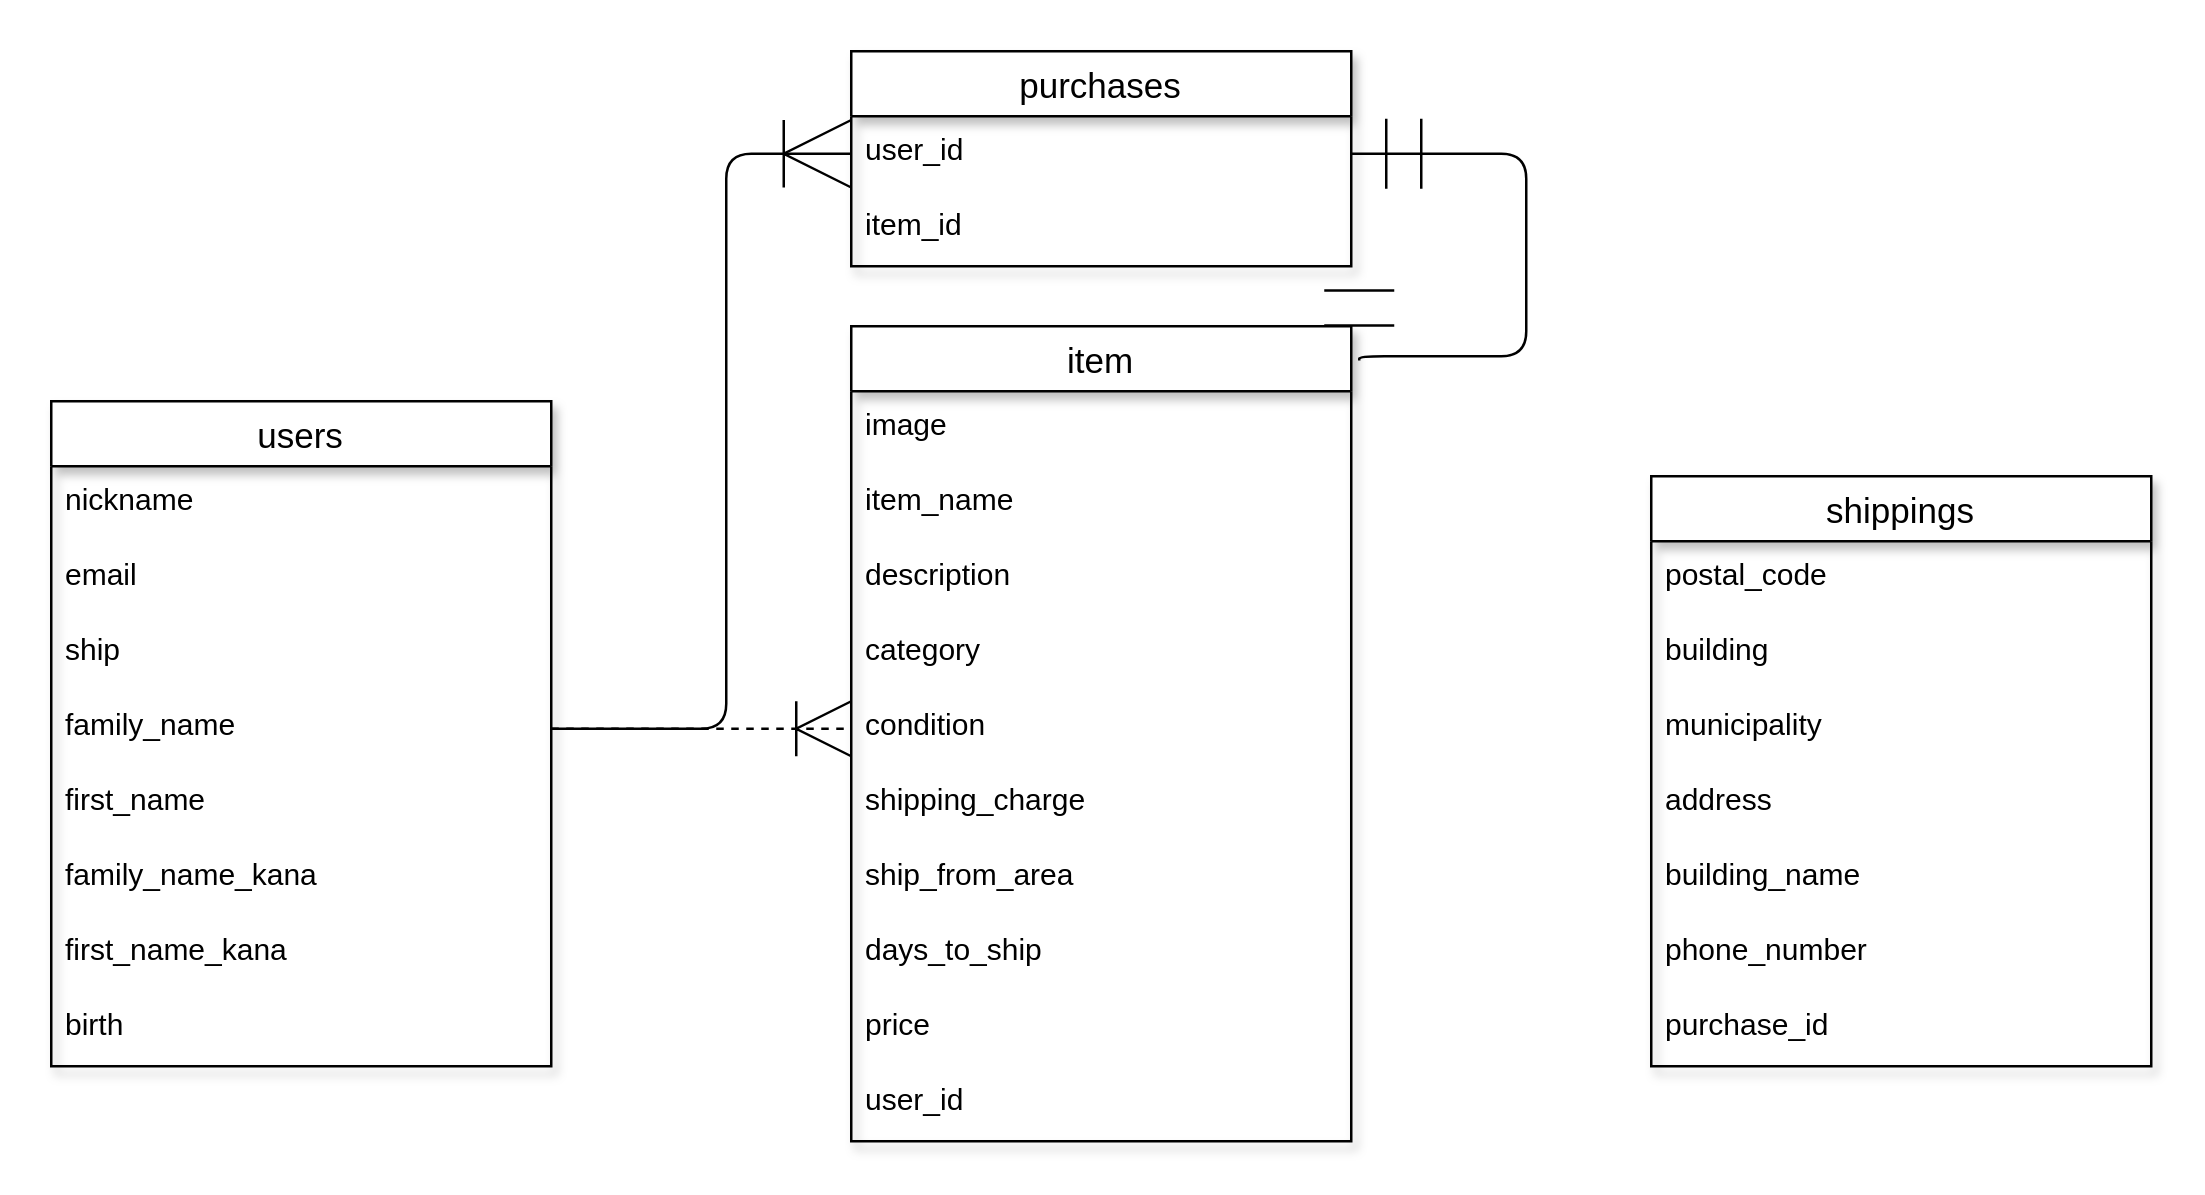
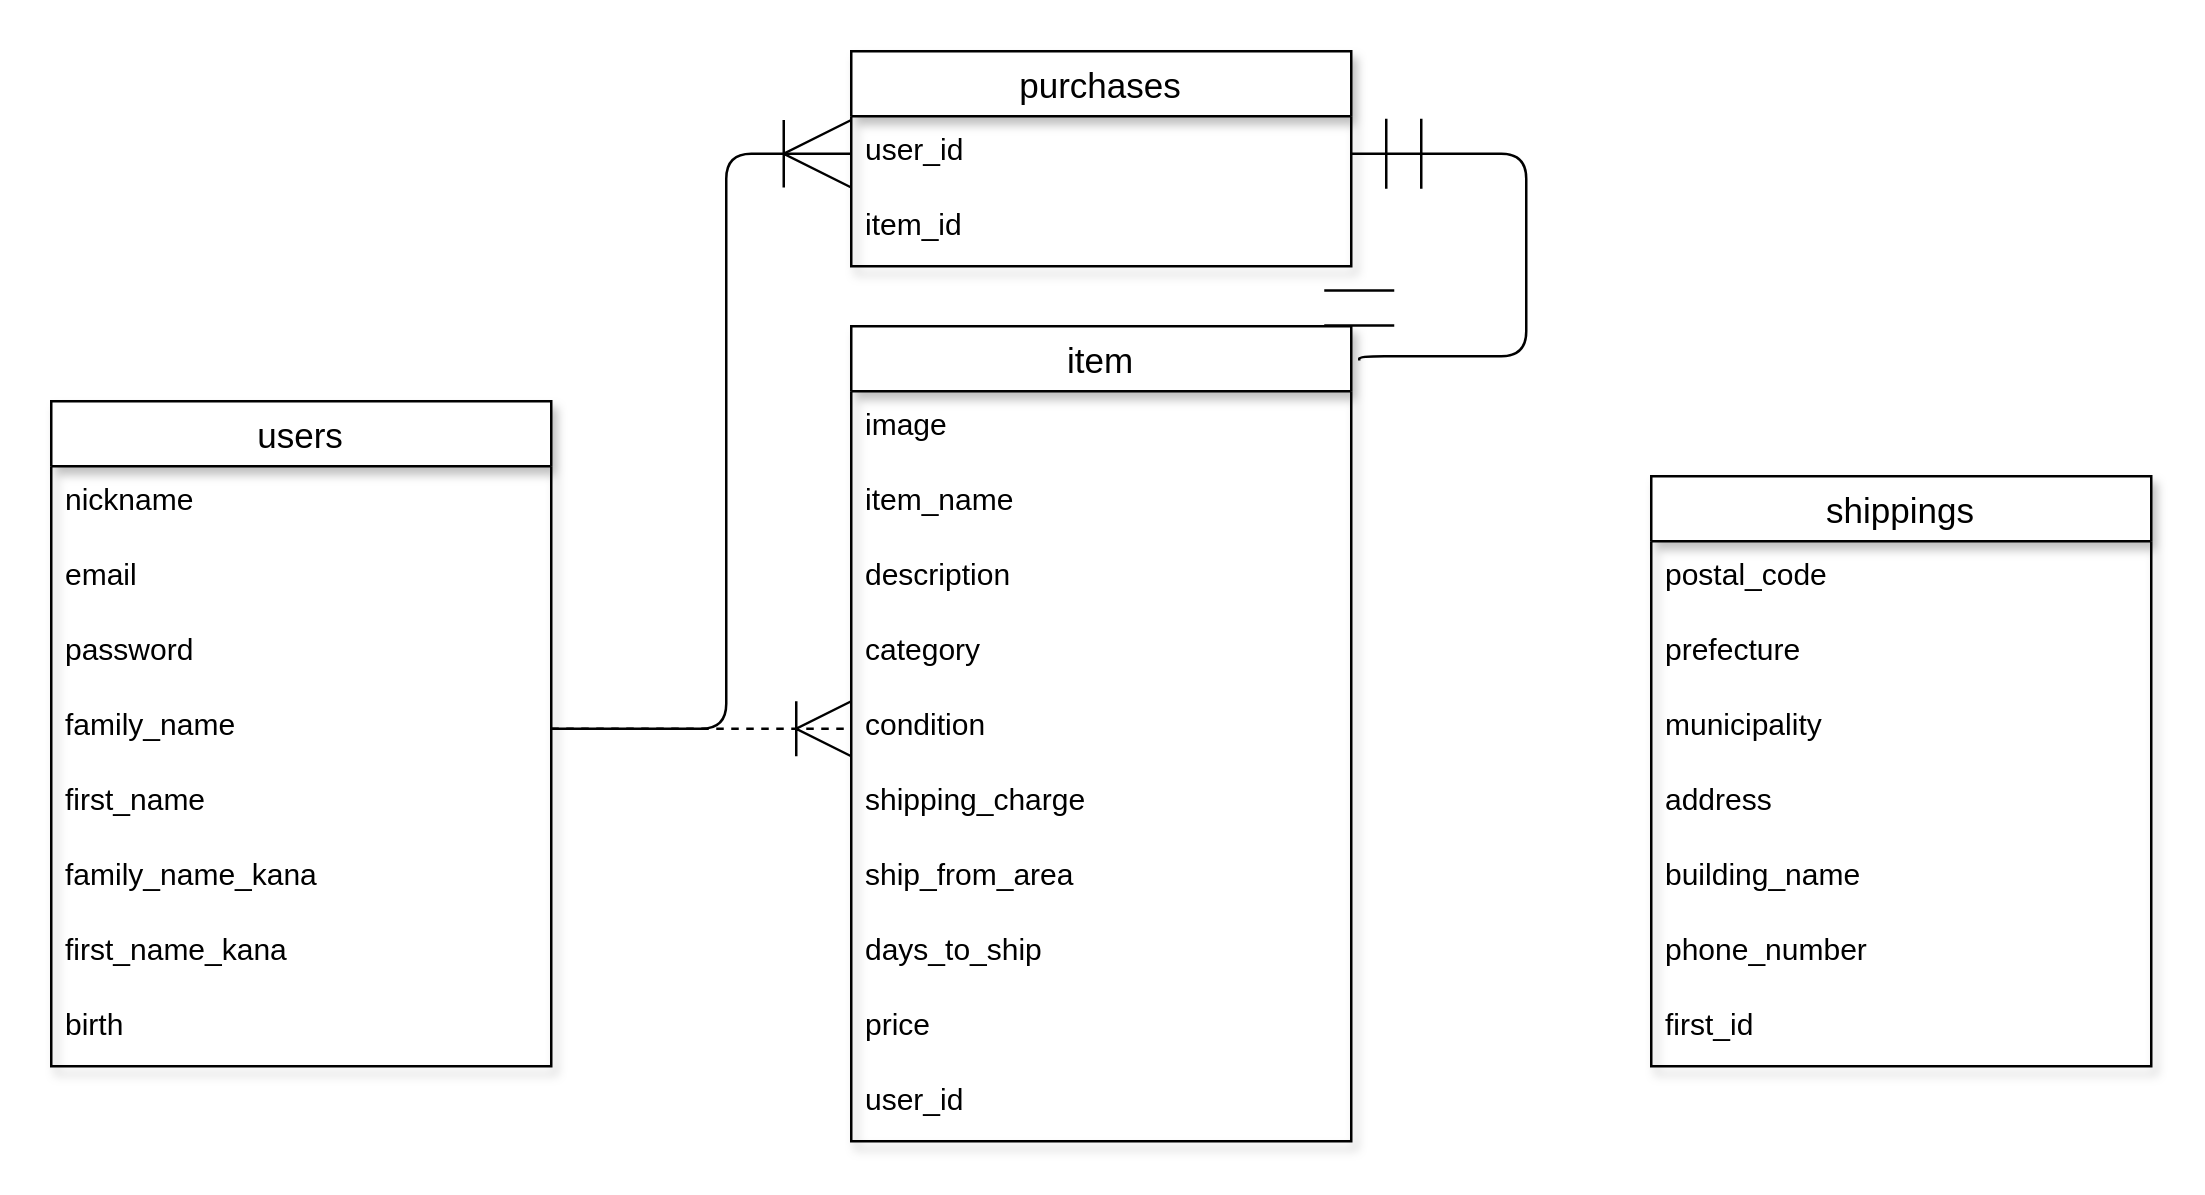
- <mxCell id="5" value="ship" style="text;strokeColor=none;fillColor=none;spacingLeft=4;spacingRight=4;overflow=hidden;rotatable=0;points=[[0,0.5],[1,0.5]];portConstraint=eastwest;fontSize=12;" parent="2" vertex="1"><mxGeometry y="86" width="200" height="30" as="geometry" /></mxCell>
+ <mxCell id="5" value="password" style="text;strokeColor=none;fillColor=none;spacingLeft=4;spacingRight=4;overflow=hidden;rotatable=0;points=[[0,0.5],[1,0.5]];portConstraint=eastwest;fontSize=12;" parent="2" vertex="1"><mxGeometry y="86" width="200" height="30" as="geometry" /></mxCell>
- <mxCell id="24" value="building" style="text;strokeColor=none;fillColor=none;spacingLeft=4;spacingRight=4;overflow=hidden;rotatable=0;points=[[0,0.5],[1,0.5]];portConstraint=eastwest;fontSize=12;" vertex="1" parent="22"><mxGeometry y="56" width="200" height="30" as="geometry" /></mxCell>
+ <mxCell id="24" value="prefecture" style="text;strokeColor=none;fillColor=none;spacingLeft=4;spacingRight=4;overflow=hidden;rotatable=0;points=[[0,0.5],[1,0.5]];portConstraint=eastwest;fontSize=12;" vertex="1" parent="22"><mxGeometry y="56" width="200" height="30" as="geometry" /></mxCell>
- <mxCell id="29" value="purchase_id" style="text;strokeColor=none;fillColor=none;spacingLeft=4;spacingRight=4;overflow=hidden;rotatable=0;points=[[0,0.5],[1,0.5]];portConstraint=eastwest;fontSize=12;" parent="22" vertex="1"><mxGeometry y="206" width="200" height="30" as="geometry" /></mxCell>
+ <mxCell id="29" value="first_id" style="text;strokeColor=none;fillColor=none;spacingLeft=4;spacingRight=4;overflow=hidden;rotatable=0;points=[[0,0.5],[1,0.5]];portConstraint=eastwest;fontSize=12;" parent="22" vertex="1"><mxGeometry y="206" width="200" height="30" as="geometry" /></mxCell>
